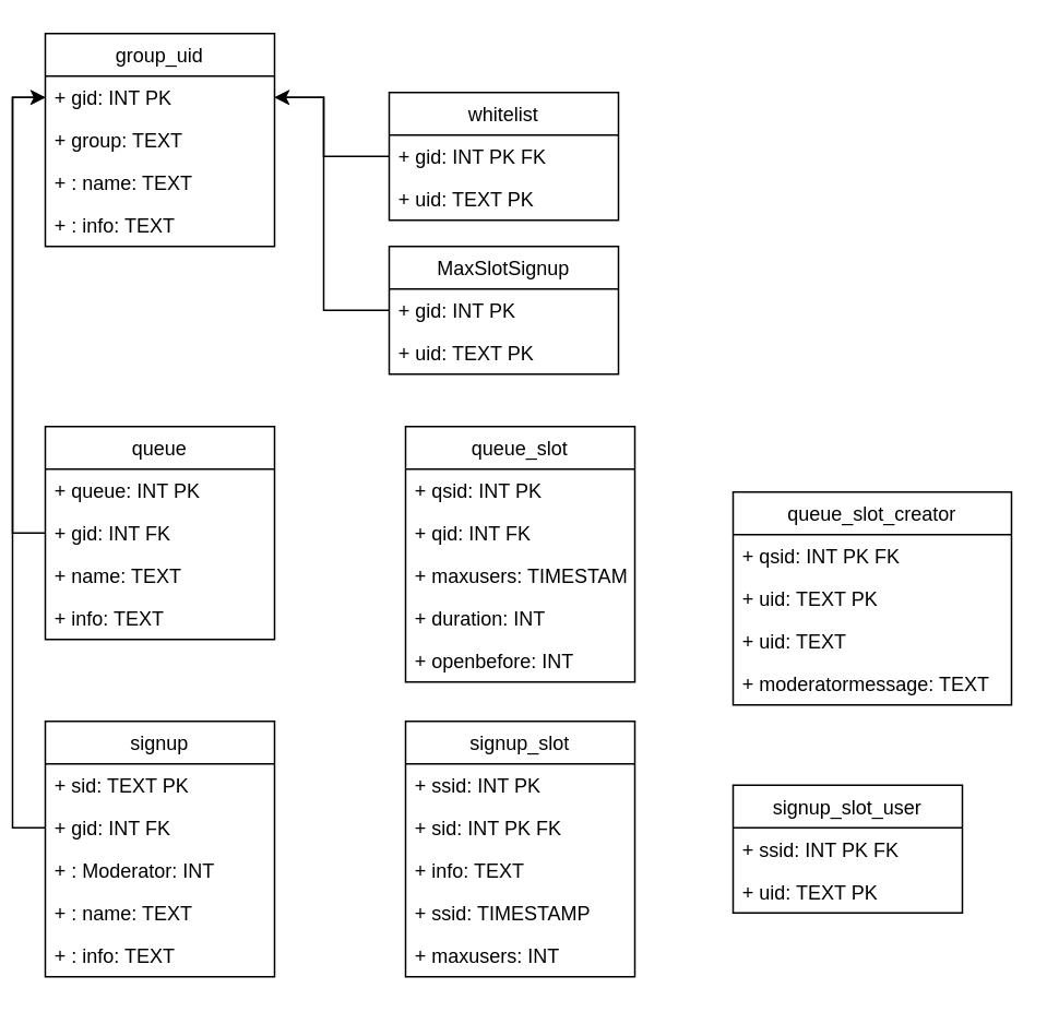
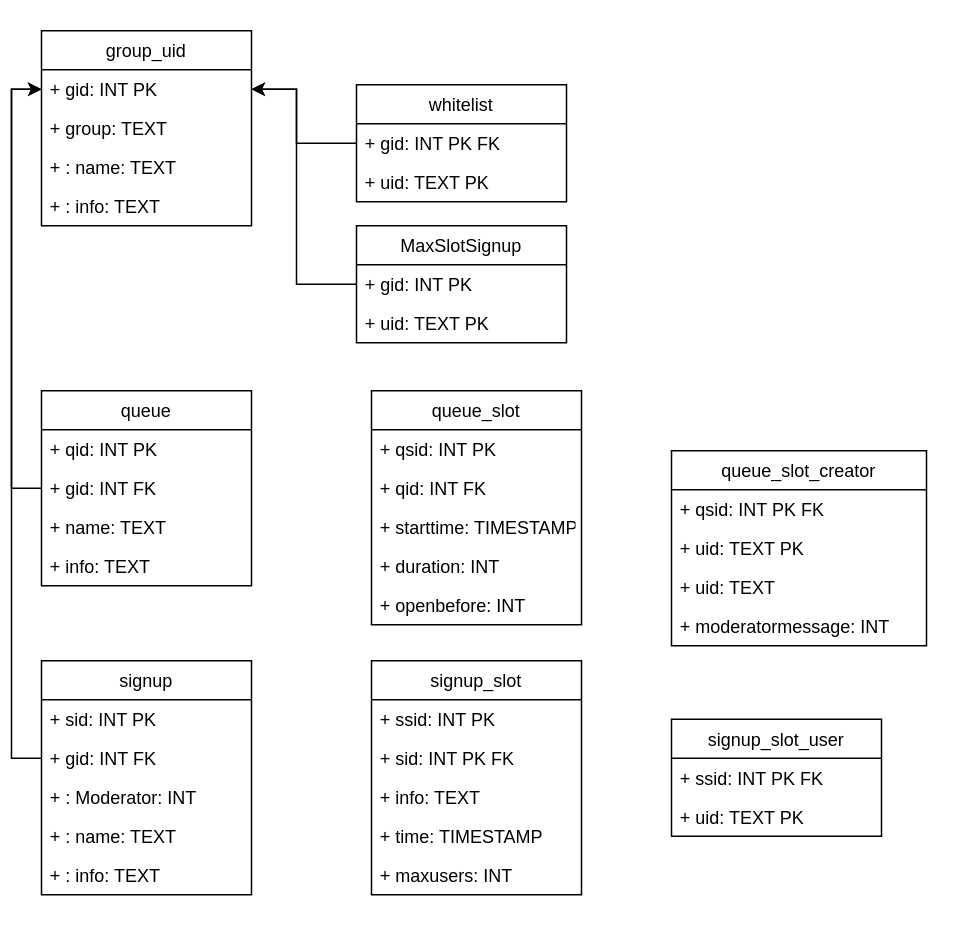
- <mxCell id="29" value="+ queue: INT PK" style="text;strokeColor=none;fillColor=none;align=left;verticalAlign=top;spacingLeft=4;spacingRight=4;overflow=hidden;rotatable=0;points=[[0,0.5],[1,0.5]];portConstraint=eastwest;" parent="28" vertex="1"><mxGeometry y="26" width="140" height="26" as="geometry" /></mxCell>
+ <mxCell id="29" value="+ qid: INT PK" style="text;strokeColor=none;fillColor=none;align=left;verticalAlign=top;spacingLeft=4;spacingRight=4;overflow=hidden;rotatable=0;points=[[0,0.5],[1,0.5]];portConstraint=eastwest;" parent="28" vertex="1"><mxGeometry y="26" width="140" height="26" as="geometry" /></mxCell>
- <mxCell id="36" value="+ maxusers: TIMESTAMP" style="text;strokeColor=none;fillColor=none;align=left;verticalAlign=top;spacingLeft=4;spacingRight=4;overflow=hidden;rotatable=0;points=[[0,0.5],[1,0.5]];portConstraint=eastwest;" parent="33" vertex="1"><mxGeometry y="78" width="140" height="26" as="geometry" /></mxCell>
+ <mxCell id="36" value="+ starttime: TIMESTAMP" style="text;strokeColor=none;fillColor=none;align=left;verticalAlign=top;spacingLeft=4;spacingRight=4;overflow=hidden;rotatable=0;points=[[0,0.5],[1,0.5]];portConstraint=eastwest;" parent="33" vertex="1"><mxGeometry y="78" width="140" height="26" as="geometry" /></mxCell>
- <mxCell id="43" value="+ moderatormessage: TEXT" style="text;strokeColor=none;fillColor=none;align=left;verticalAlign=top;spacingLeft=4;spacingRight=4;overflow=hidden;rotatable=0;points=[[0,0.5],[1,0.5]];portConstraint=eastwest;" parent="39" vertex="1"><mxGeometry y="104" width="170" height="26" as="geometry" /></mxCell>
+ <mxCell id="43" value="+ moderatormessage: INT" style="text;strokeColor=none;fillColor=none;align=left;verticalAlign=top;spacingLeft=4;spacingRight=4;overflow=hidden;rotatable=0;points=[[0,0.5],[1,0.5]];portConstraint=eastwest;" parent="39" vertex="1"><mxGeometry y="104" width="170" height="26" as="geometry" /></mxCell>
- <mxCell id="17" value="+ sid: TEXT PK" style="text;strokeColor=none;fillColor=none;align=left;verticalAlign=top;spacingLeft=4;spacingRight=4;overflow=hidden;rotatable=0;points=[[0,0.5],[1,0.5]];portConstraint=eastwest;" parent="16" vertex="1"><mxGeometry y="26" width="140" height="26" as="geometry" /></mxCell>
+ <mxCell id="17" value="+ sid: INT PK" style="text;strokeColor=none;fillColor=none;align=left;verticalAlign=top;spacingLeft=4;spacingRight=4;overflow=hidden;rotatable=0;points=[[0,0.5],[1,0.5]];portConstraint=eastwest;" parent="16" vertex="1"><mxGeometry y="26" width="140" height="26" as="geometry" /></mxCell>
- <mxCell id="26" value="+ ssid: TIMESTAMP" style="text;strokeColor=none;fillColor=none;align=left;verticalAlign=top;spacingLeft=4;spacingRight=4;overflow=hidden;rotatable=0;points=[[0,0.5],[1,0.5]];portConstraint=eastwest;" parent="22" vertex="1"><mxGeometry y="104" width="140" height="26" as="geometry" /></mxCell>
+ <mxCell id="26" value="+ time: TIMESTAMP" style="text;strokeColor=none;fillColor=none;align=left;verticalAlign=top;spacingLeft=4;spacingRight=4;overflow=hidden;rotatable=0;points=[[0,0.5],[1,0.5]];portConstraint=eastwest;" parent="22" vertex="1"><mxGeometry y="104" width="140" height="26" as="geometry" /></mxCell>
